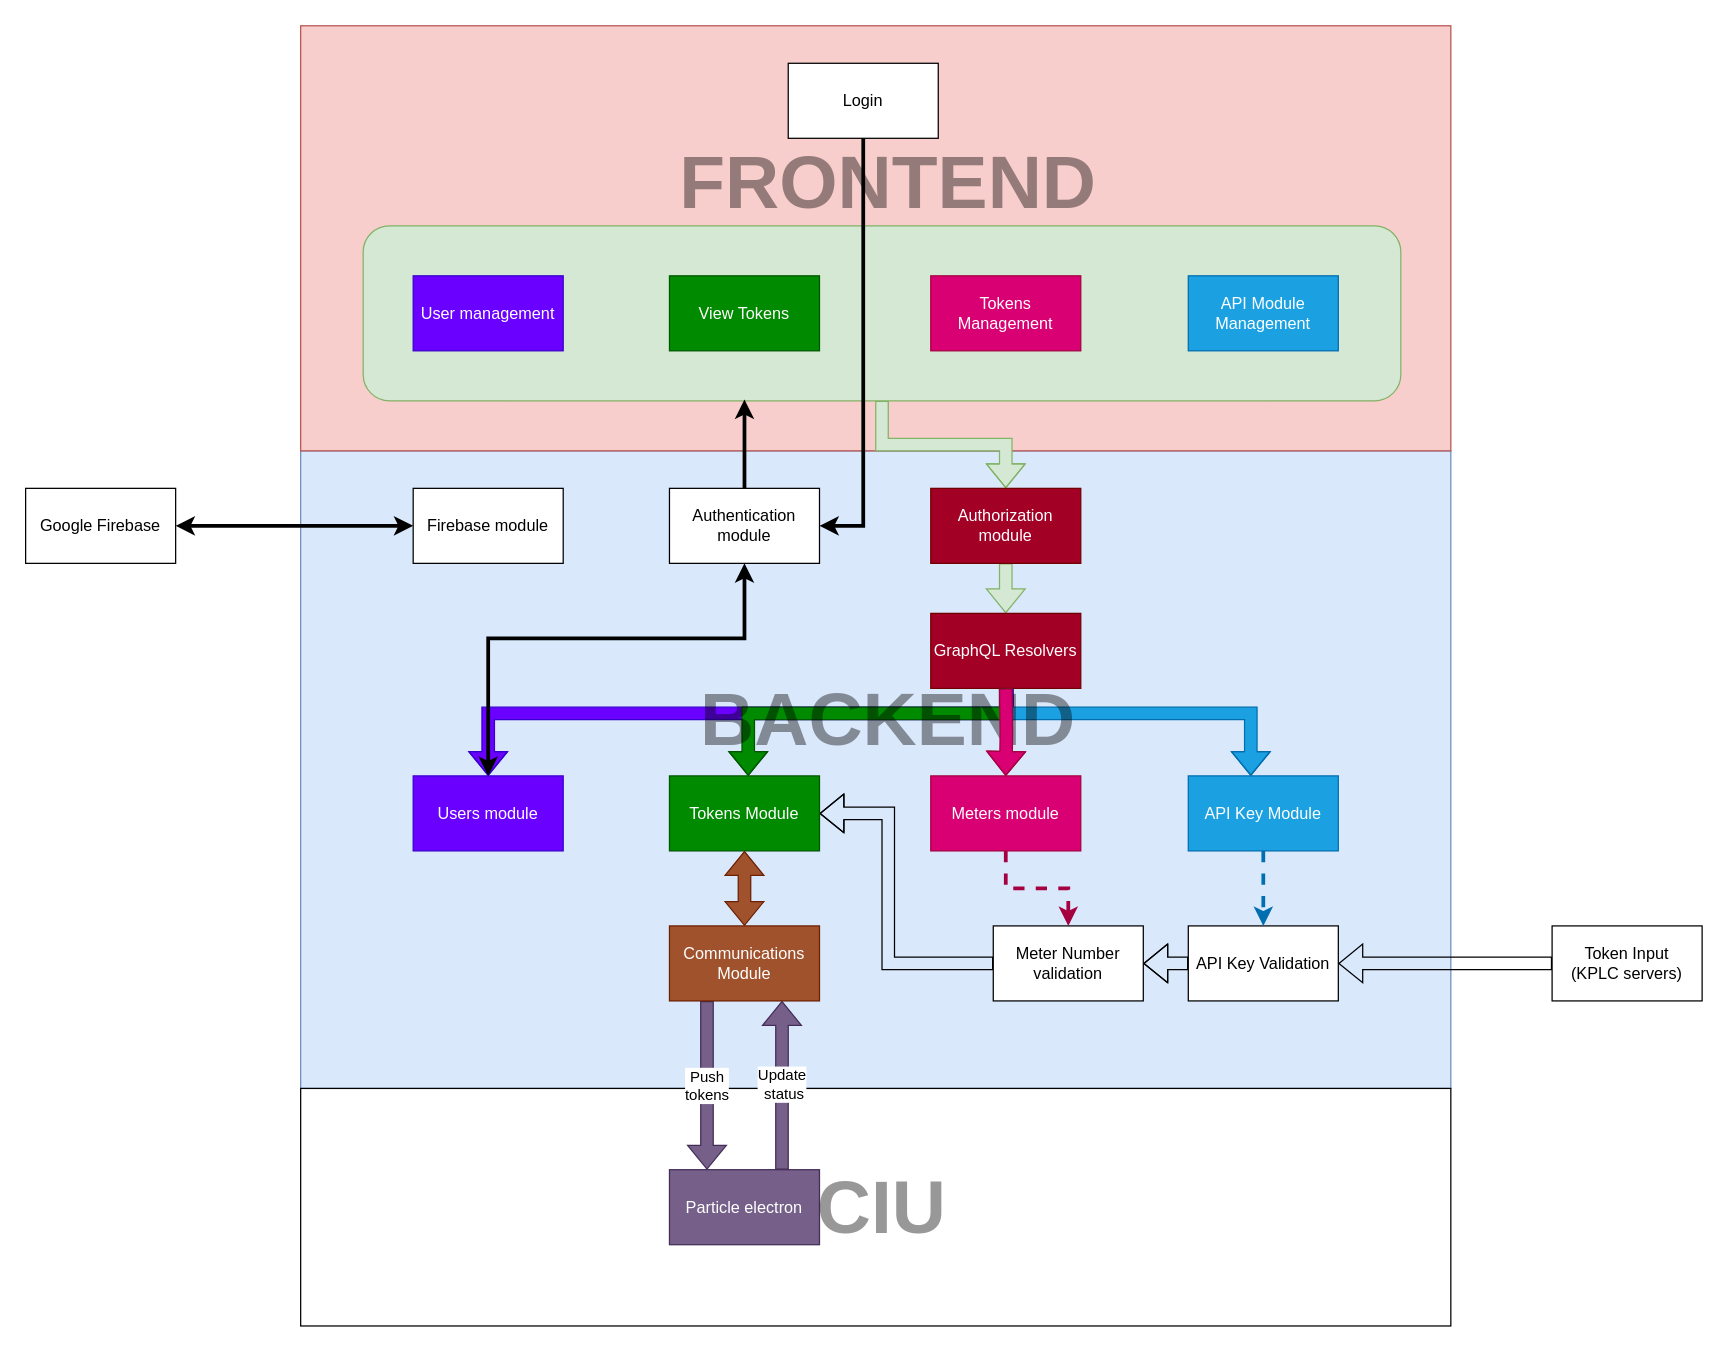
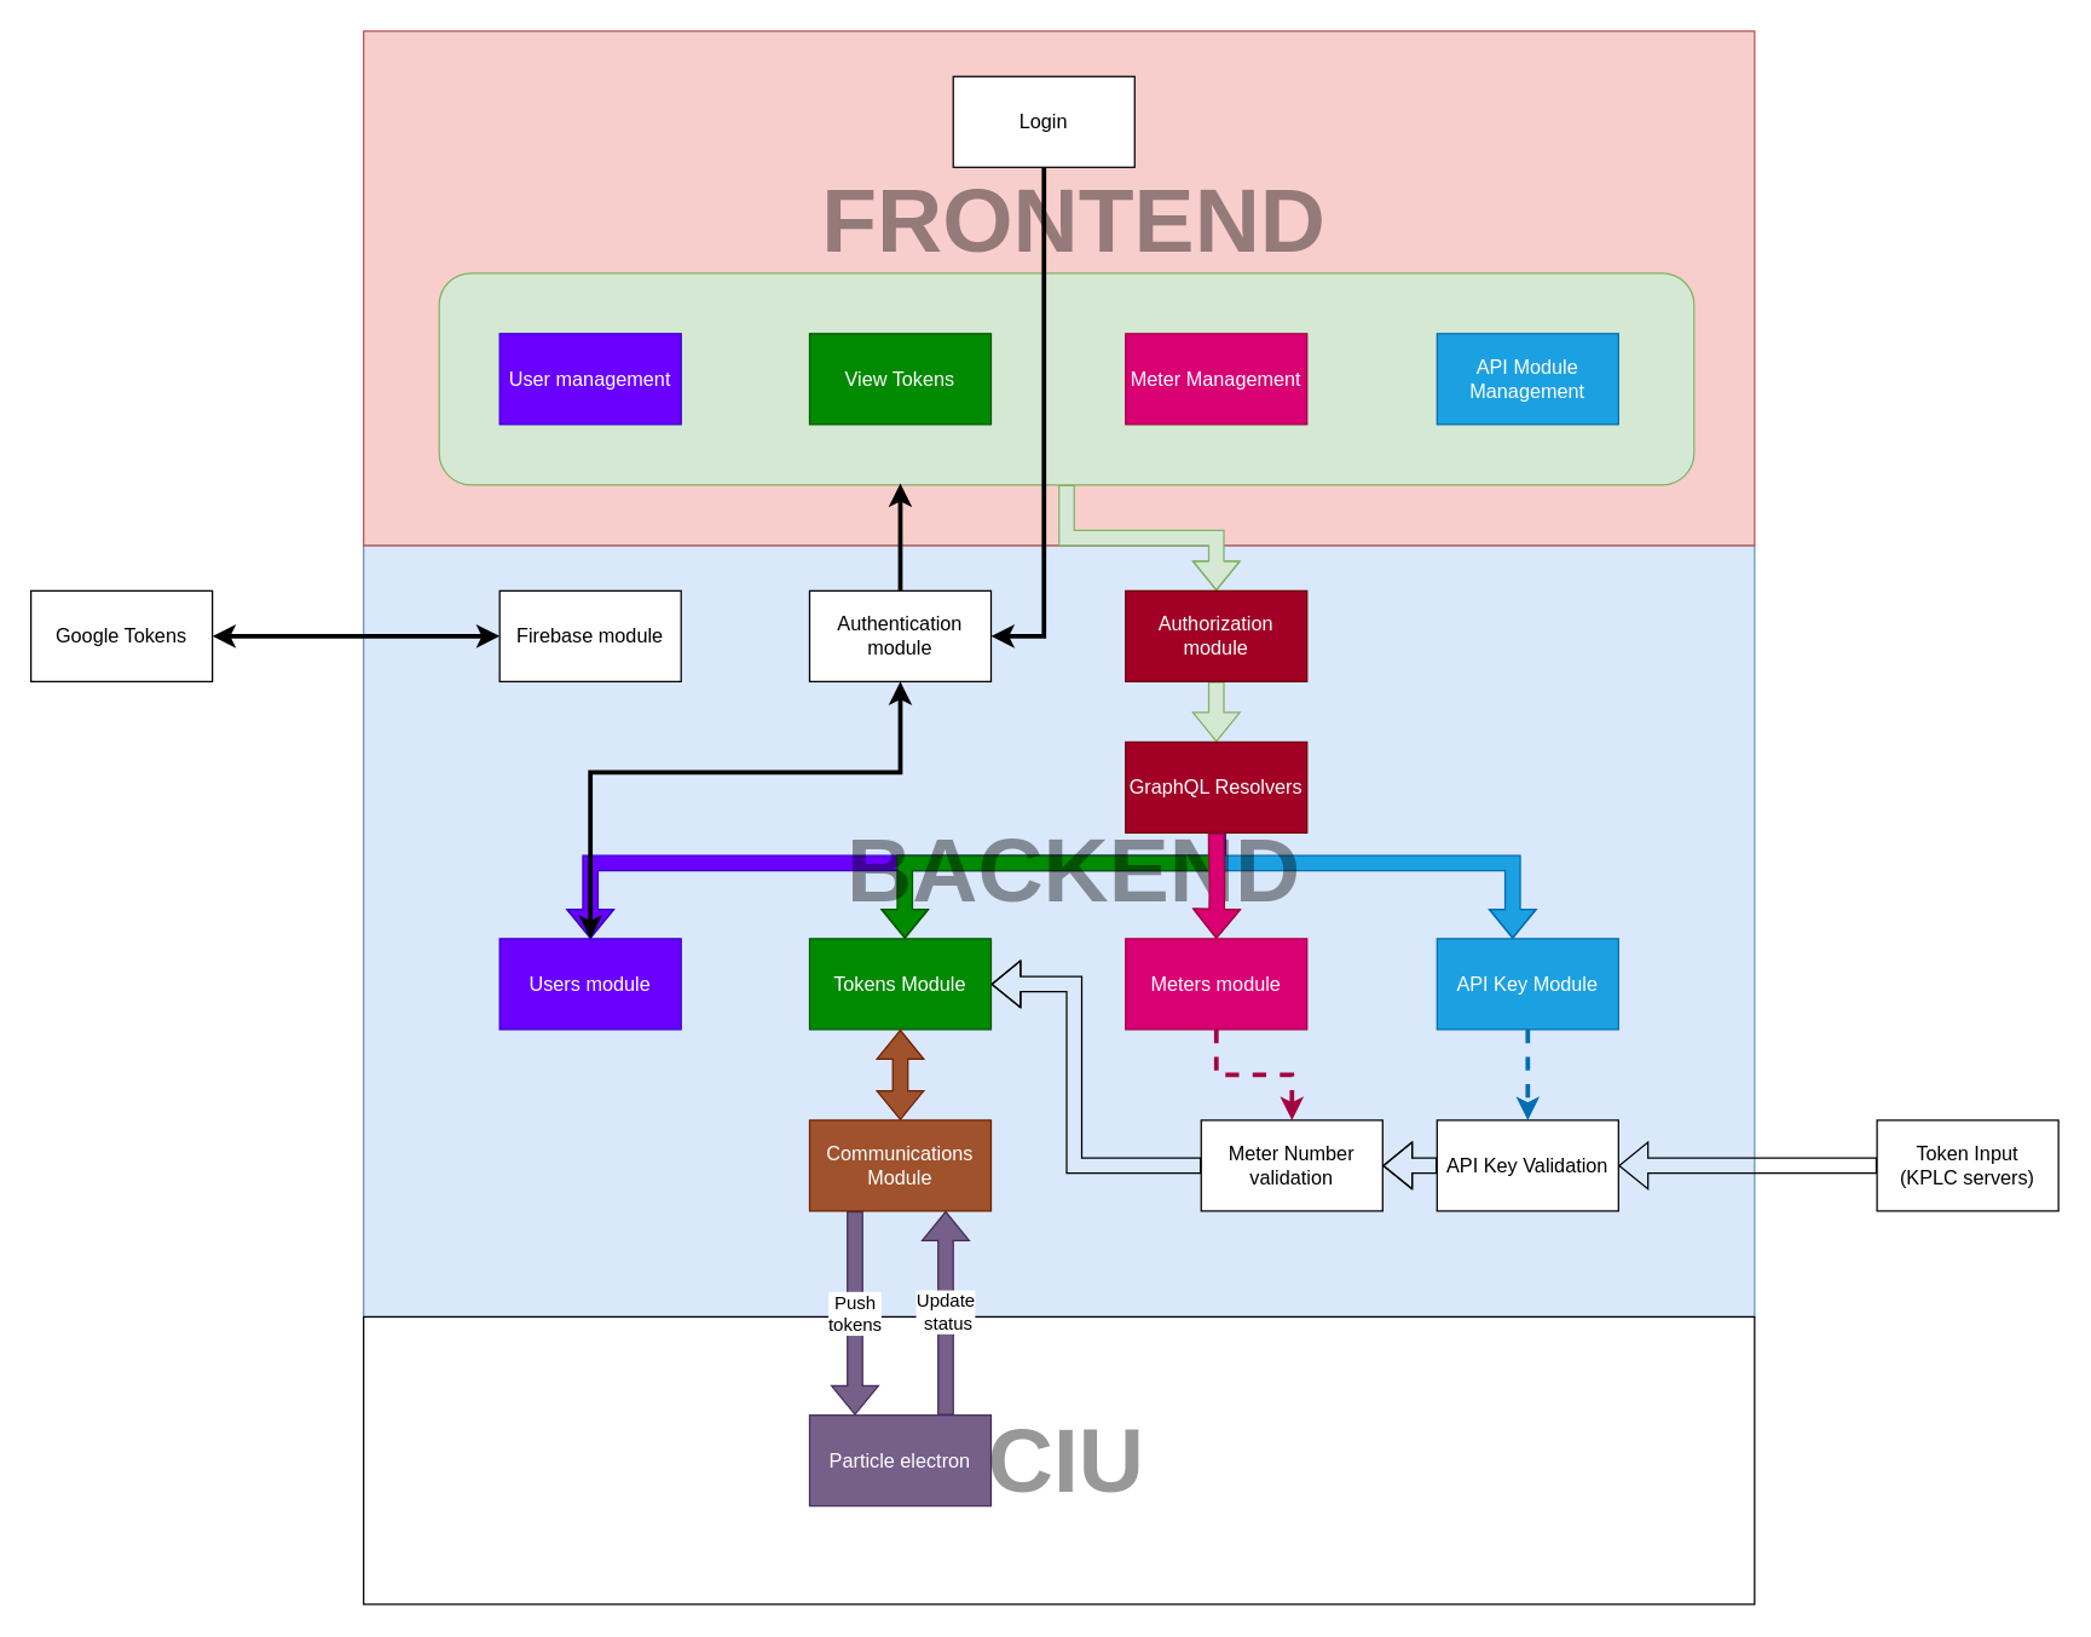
- <mxCell id="14" value="Tokens Management" style="rounded=0;whiteSpace=wrap;html=1;fontSize=13;fillColor=#d80073;strokeColor=#A50040;fontColor=#ffffff;" parent="1" vertex="1"><mxGeometry x="744" y="220" width="120" height="60" as="geometry" /></mxCell>
+ <mxCell id="14" value="Meter Management" style="rounded=0;whiteSpace=wrap;html=1;fontSize=13;fillColor=#d80073;strokeColor=#A50040;fontColor=#ffffff;" parent="1" vertex="1"><mxGeometry x="744" y="220" width="120" height="60" as="geometry" /></mxCell>
- <mxCell id="39" value="Google Firebase" style="rounded=0;whiteSpace=wrap;html=1;fontSize=13;" parent="1" vertex="1"><mxGeometry x="20" y="390" width="120" height="60" as="geometry" /></mxCell>
+ <mxCell id="39" value="Google Tokens" style="rounded=0;whiteSpace=wrap;html=1;fontSize=13;" parent="1" vertex="1"><mxGeometry x="20" y="390" width="120" height="60" as="geometry" /></mxCell>
